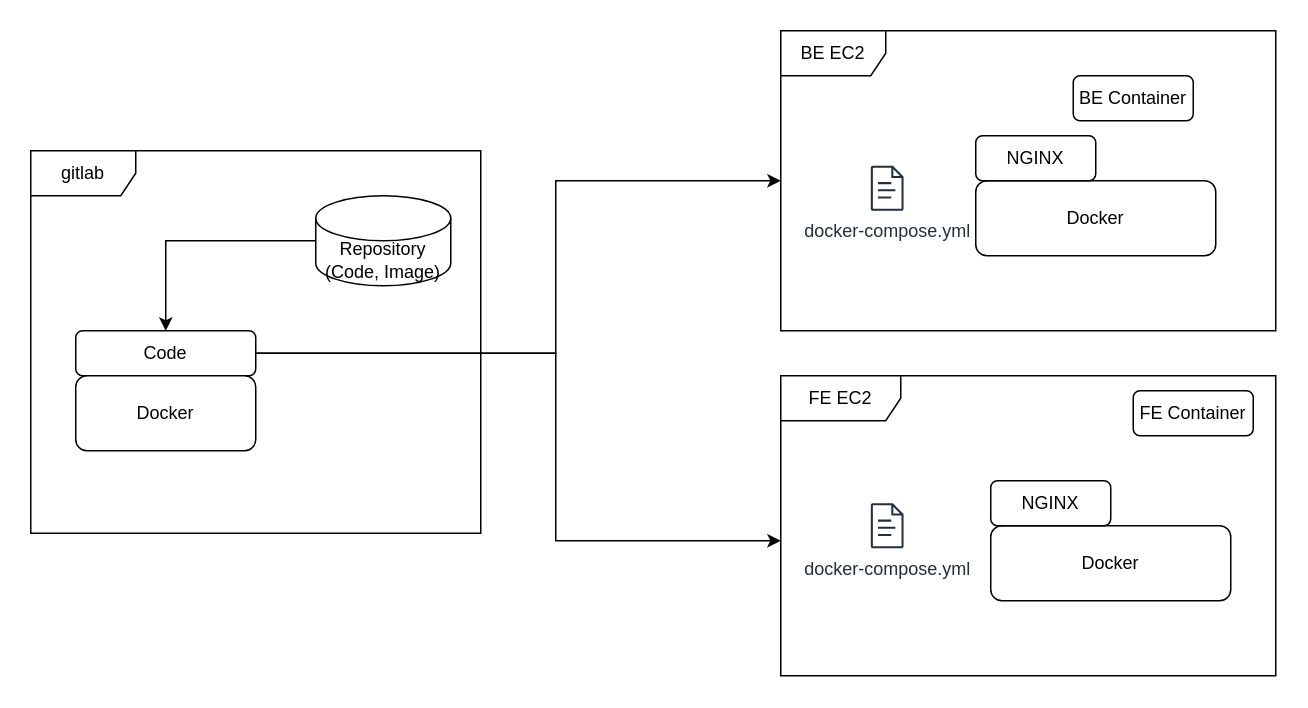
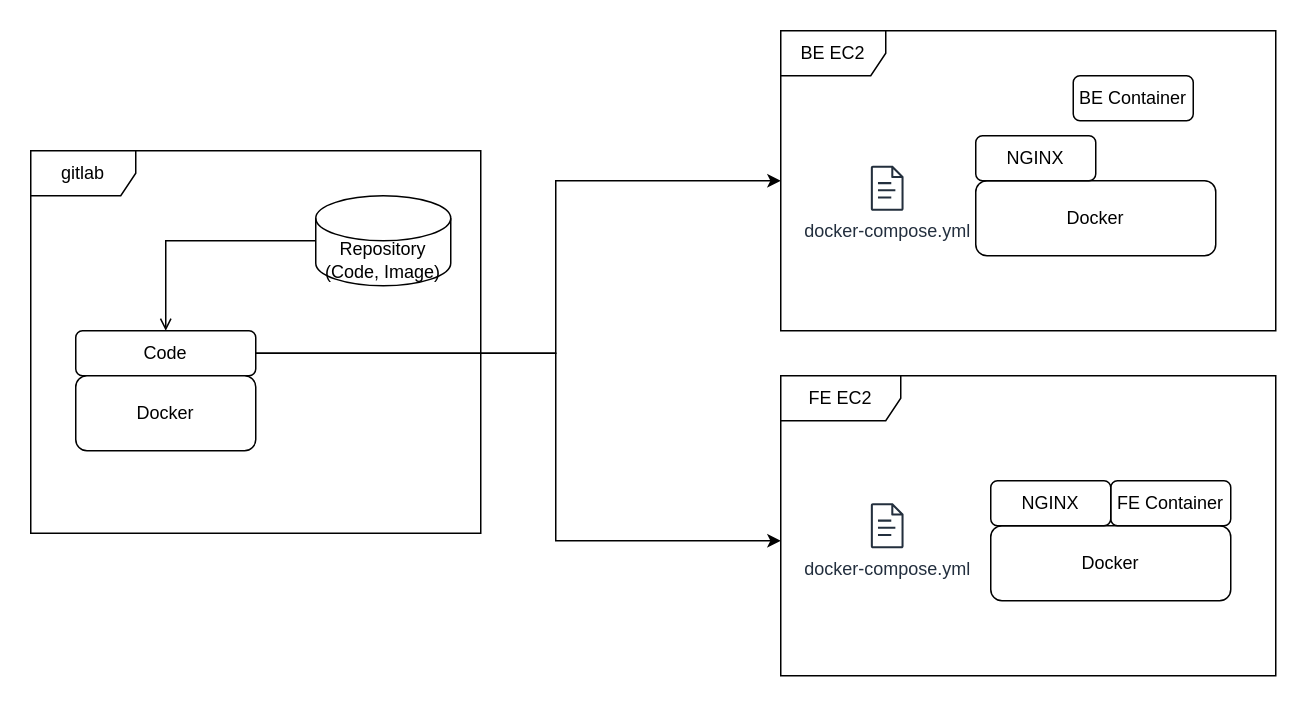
- <mxCell id="17" style="rounded=0;orthogonalLoop=1;jettySize=auto;html=1;entryX=0.5;entryY=0;entryDx=0;entryDy=0;edgeStyle=orthogonalEdgeStyle;" edge="1" parent="1" source="18" target="7"><mxGeometry relative="1" as="geometry" /></mxCell>
+ <mxCell id="17" style="rounded=0;orthogonalLoop=1;jettySize=auto;html=1;entryX=0.5;entryY=0;entryDx=0;entryDy=0;edgeStyle=orthogonalEdgeStyle;endArrow=open;" edge="1" parent="1" source="18" target="7"><mxGeometry relative="1" as="geometry" /></mxCell>
- <mxCell id="12" value="FE Container" style="rounded=1;whiteSpace=wrap;html=1;" vertex="1" parent="1"><mxGeometry x="755" y="260" width="80" height="30" as="geometry" /></mxCell>
+ <mxCell id="12" value="FE Container" style="rounded=1;whiteSpace=wrap;html=1;" vertex="1" parent="1"><mxGeometry x="740" y="320" width="80" height="30" as="geometry" /></mxCell>
